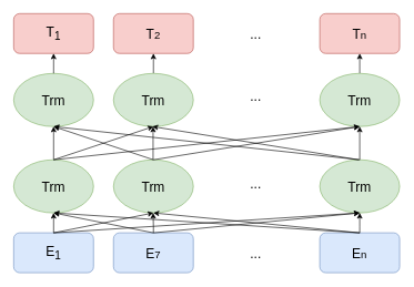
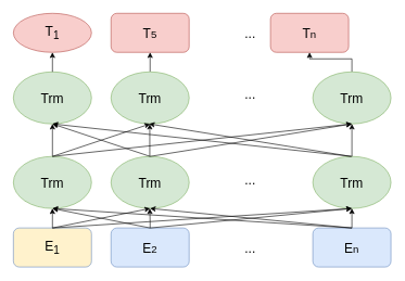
- <mxCell id="2" value="&lt;font style=&quot;font-size: 20px&quot;&gt;T&lt;sub&gt;1&lt;/sub&gt;&lt;/font&gt;" style="rounded=1;whiteSpace=wrap;html=1;fillColor=#f8cecc;strokeColor=#b85450;" vertex="1" parent="1"><mxGeometry x="20" y="20" width="120" height="60" as="geometry" /></mxCell>
+ <mxCell id="2" value="&lt;font style=&quot;font-size: 20px&quot;&gt;T&lt;sub&gt;1&lt;/sub&gt;&lt;/font&gt;" style="ellipse;whiteSpace=wrap;html=1;fillColor=#f8cecc;strokeColor=#b85450;" vertex="1" parent="1"><mxGeometry x="20" y="20" width="120" height="60" as="geometry" /></mxCell>
- <mxCell id="3" value="&lt;font style=&quot;font-size: 20px&quot;&gt;T&lt;/font&gt;&lt;font size=&quot;3&quot;&gt;2&lt;/font&gt;" style="rounded=1;whiteSpace=wrap;html=1;fillColor=#f8cecc;strokeColor=#b85450;" vertex="1" parent="1"><mxGeometry x="170" y="20" width="120" height="60" as="geometry" /></mxCell>
+ <mxCell id="3" value="&lt;font style=&quot;font-size: 20px&quot;&gt;T&lt;/font&gt;&lt;font size=&quot;3&quot;&gt;5&lt;/font&gt;" style="rounded=1;whiteSpace=wrap;html=1;fillColor=#f8cecc;strokeColor=#b85450;" vertex="1" parent="1"><mxGeometry x="170" y="20" width="120" height="60" as="geometry" /></mxCell>
- <mxCell id="4" value="&lt;font style=&quot;font-size: 20px&quot;&gt;T&lt;/font&gt;&lt;font size=&quot;3&quot;&gt;n&lt;/font&gt;" style="rounded=1;whiteSpace=wrap;html=1;fillColor=#f8cecc;strokeColor=#b85450;" vertex="1" parent="1"><mxGeometry x="480" y="20" width="120" height="60" as="geometry" /></mxCell>
+ <mxCell id="4" value="&lt;font style=&quot;font-size: 20px&quot;&gt;T&lt;/font&gt;&lt;font size=&quot;3&quot;&gt;n&lt;/font&gt;" style="rounded=1;whiteSpace=wrap;html=1;fillColor=#f8cecc;strokeColor=#b85450;" vertex="1" parent="1"><mxGeometry x="415" y="20" width="120" height="60" as="geometry" /></mxCell>
- <mxCell id="17" value="&lt;span style=&quot;font-size: 20px&quot;&gt;E&lt;sub&gt;1&lt;/sub&gt;&lt;/span&gt;" style="rounded=1;whiteSpace=wrap;html=1;fillColor=#dae8fc;strokeColor=#6c8ebf;" vertex="1" parent="1"><mxGeometry x="20" y="350" width="120" height="60" as="geometry" /></mxCell>
+ <mxCell id="17" value="&lt;span style=&quot;font-size: 20px&quot;&gt;E&lt;sub&gt;1&lt;/sub&gt;&lt;/span&gt;" style="rounded=1;whiteSpace=wrap;html=1;fillColor=#fff2cc;strokeColor=#6c8ebf;" vertex="1" parent="1"><mxGeometry x="20" y="350" width="120" height="60" as="geometry" /></mxCell>
- <mxCell id="18" value="&lt;span style=&quot;font-size: 20px&quot;&gt;E&lt;/span&gt;&lt;font size=&quot;3&quot;&gt;7&lt;/font&gt;" style="rounded=1;whiteSpace=wrap;html=1;fillColor=#dae8fc;strokeColor=#6c8ebf;" vertex="1" parent="1"><mxGeometry x="170" y="350" width="120" height="60" as="geometry" /></mxCell>
+ <mxCell id="18" value="&lt;span style=&quot;font-size: 20px&quot;&gt;E&lt;/span&gt;&lt;font size=&quot;3&quot;&gt;2&lt;/font&gt;" style="rounded=1;whiteSpace=wrap;html=1;fillColor=#dae8fc;strokeColor=#6c8ebf;" vertex="1" parent="1"><mxGeometry x="170" y="350" width="120" height="60" as="geometry" /></mxCell>
